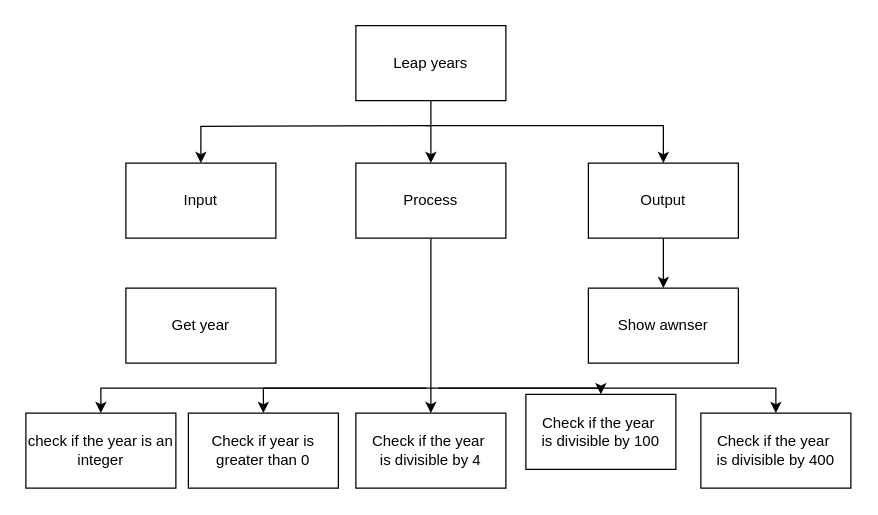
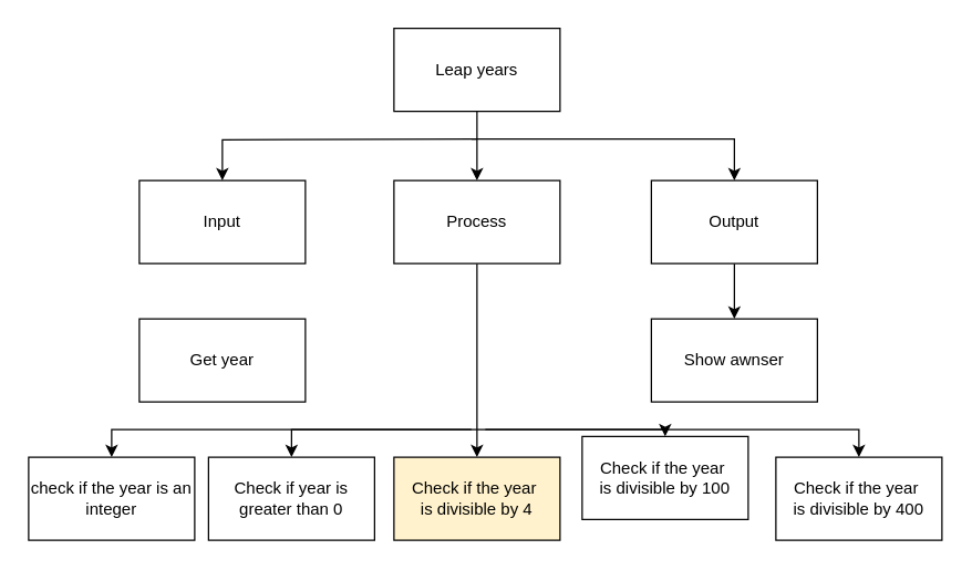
- <mxCell id="12" value="Check if the year&amp;nbsp;&lt;br&gt;is divisible by 4" style="rounded=0;whiteSpace=wrap;html=1;" parent="1" vertex="1"><mxGeometry x="284" y="330" width="120" height="60" as="geometry" /></mxCell>
+ <mxCell id="12" value="Check if the year&amp;nbsp;&lt;br&gt;is divisible by 4" style="rounded=0;whiteSpace=wrap;html=1;fillColor=#fff2cc;" parent="1" vertex="1"><mxGeometry x="284" y="330" width="120" height="60" as="geometry" /></mxCell>
